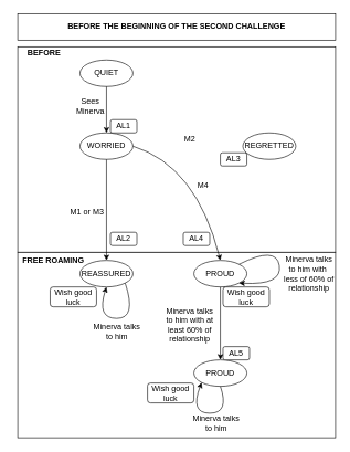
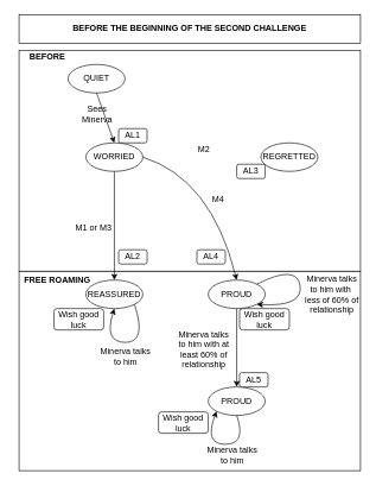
- <mxCell id="4" value="QUIET" style="ellipse;whiteSpace=wrap;html=1;" vertex="1" parent="1"><mxGeometry x="120" y="90" width="80" height="40" as="geometry" /></mxCell>
+ <mxCell id="4" value="QUIET" style="ellipse;whiteSpace=wrap;html=1;" vertex="1" parent="1"><mxGeometry x="95" y="90" width="80" height="40" as="geometry" /></mxCell>
